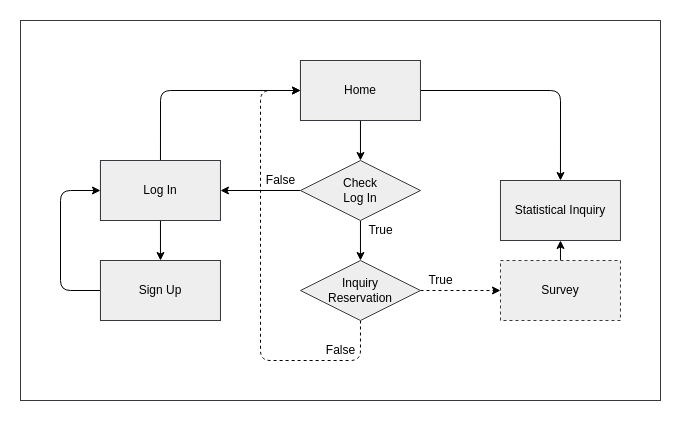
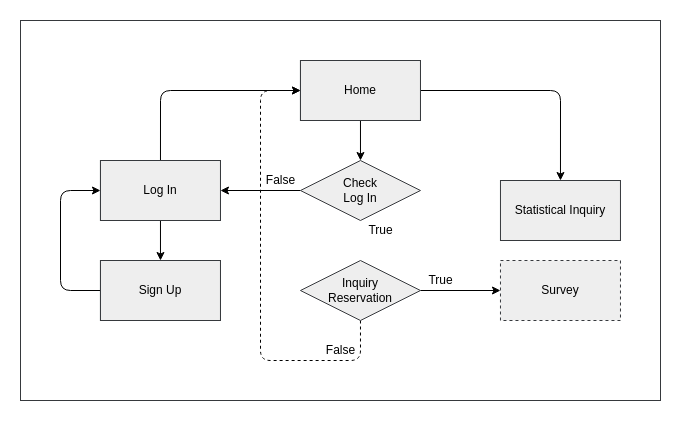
- <mxCell id="11" style="edgeStyle=none;html=1;exitX=0.5;exitY=1;exitDx=0;exitDy=0;entryX=0.5;entryY=0;entryDx=0;entryDy=0;strokeColor=#000000;" edge="1" parent="1" source="13" target="18"><mxGeometry relative="1" as="geometry" /></mxCell>
- <mxCell id="6" style="edgeStyle=orthogonalEdgeStyle;html=1;exitX=0.5;exitY=0;exitDx=0;exitDy=0;entryX=0.5;entryY=1;entryDx=0;entryDy=0;strokeColor=#000000;" edge="1" parent="1" source="7" target="19"><mxGeometry relative="1" as="geometry" /></mxCell>
- <mxCell id="16" style="edgeStyle=orthogonalEdgeStyle;html=1;exitX=1;exitY=0.5;exitDx=0;exitDy=0;entryX=0;entryY=0.5;entryDx=0;entryDy=0;strokeColor=#000000;dashed=1;" edge="1" parent="1" source="18" target="7"><mxGeometry relative="1" as="geometry" /></mxCell>
+ <mxCell id="16" style="edgeStyle=orthogonalEdgeStyle;html=1;exitX=1;exitY=0.5;exitDx=0;exitDy=0;entryX=0;entryY=0.5;entryDx=0;entryDy=0;strokeColor=#000000;" edge="1" parent="1" source="18" target="7"><mxGeometry relative="1" as="geometry" /></mxCell>
